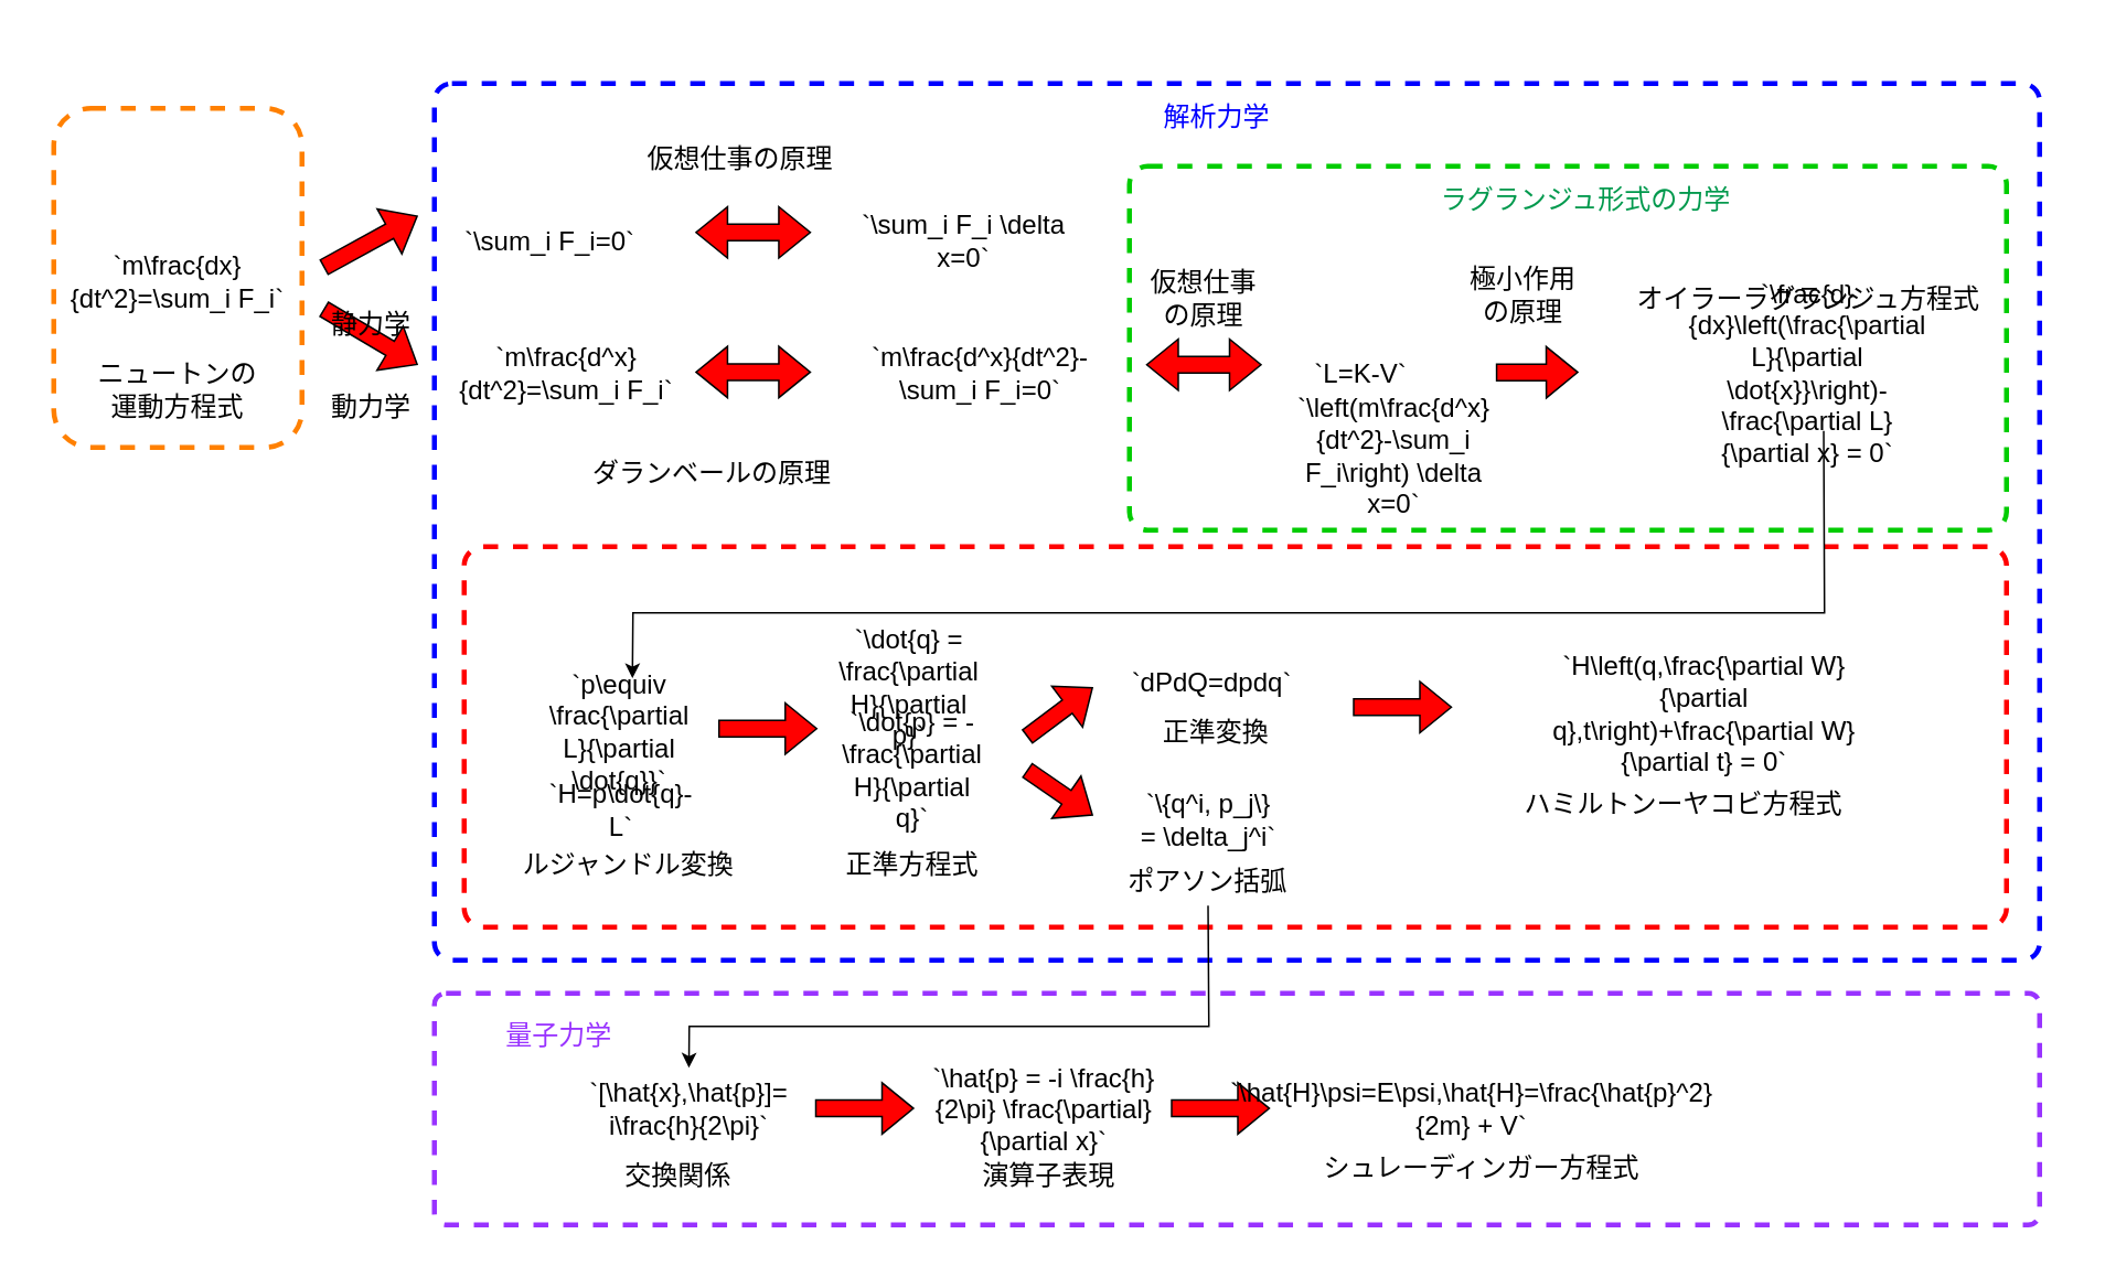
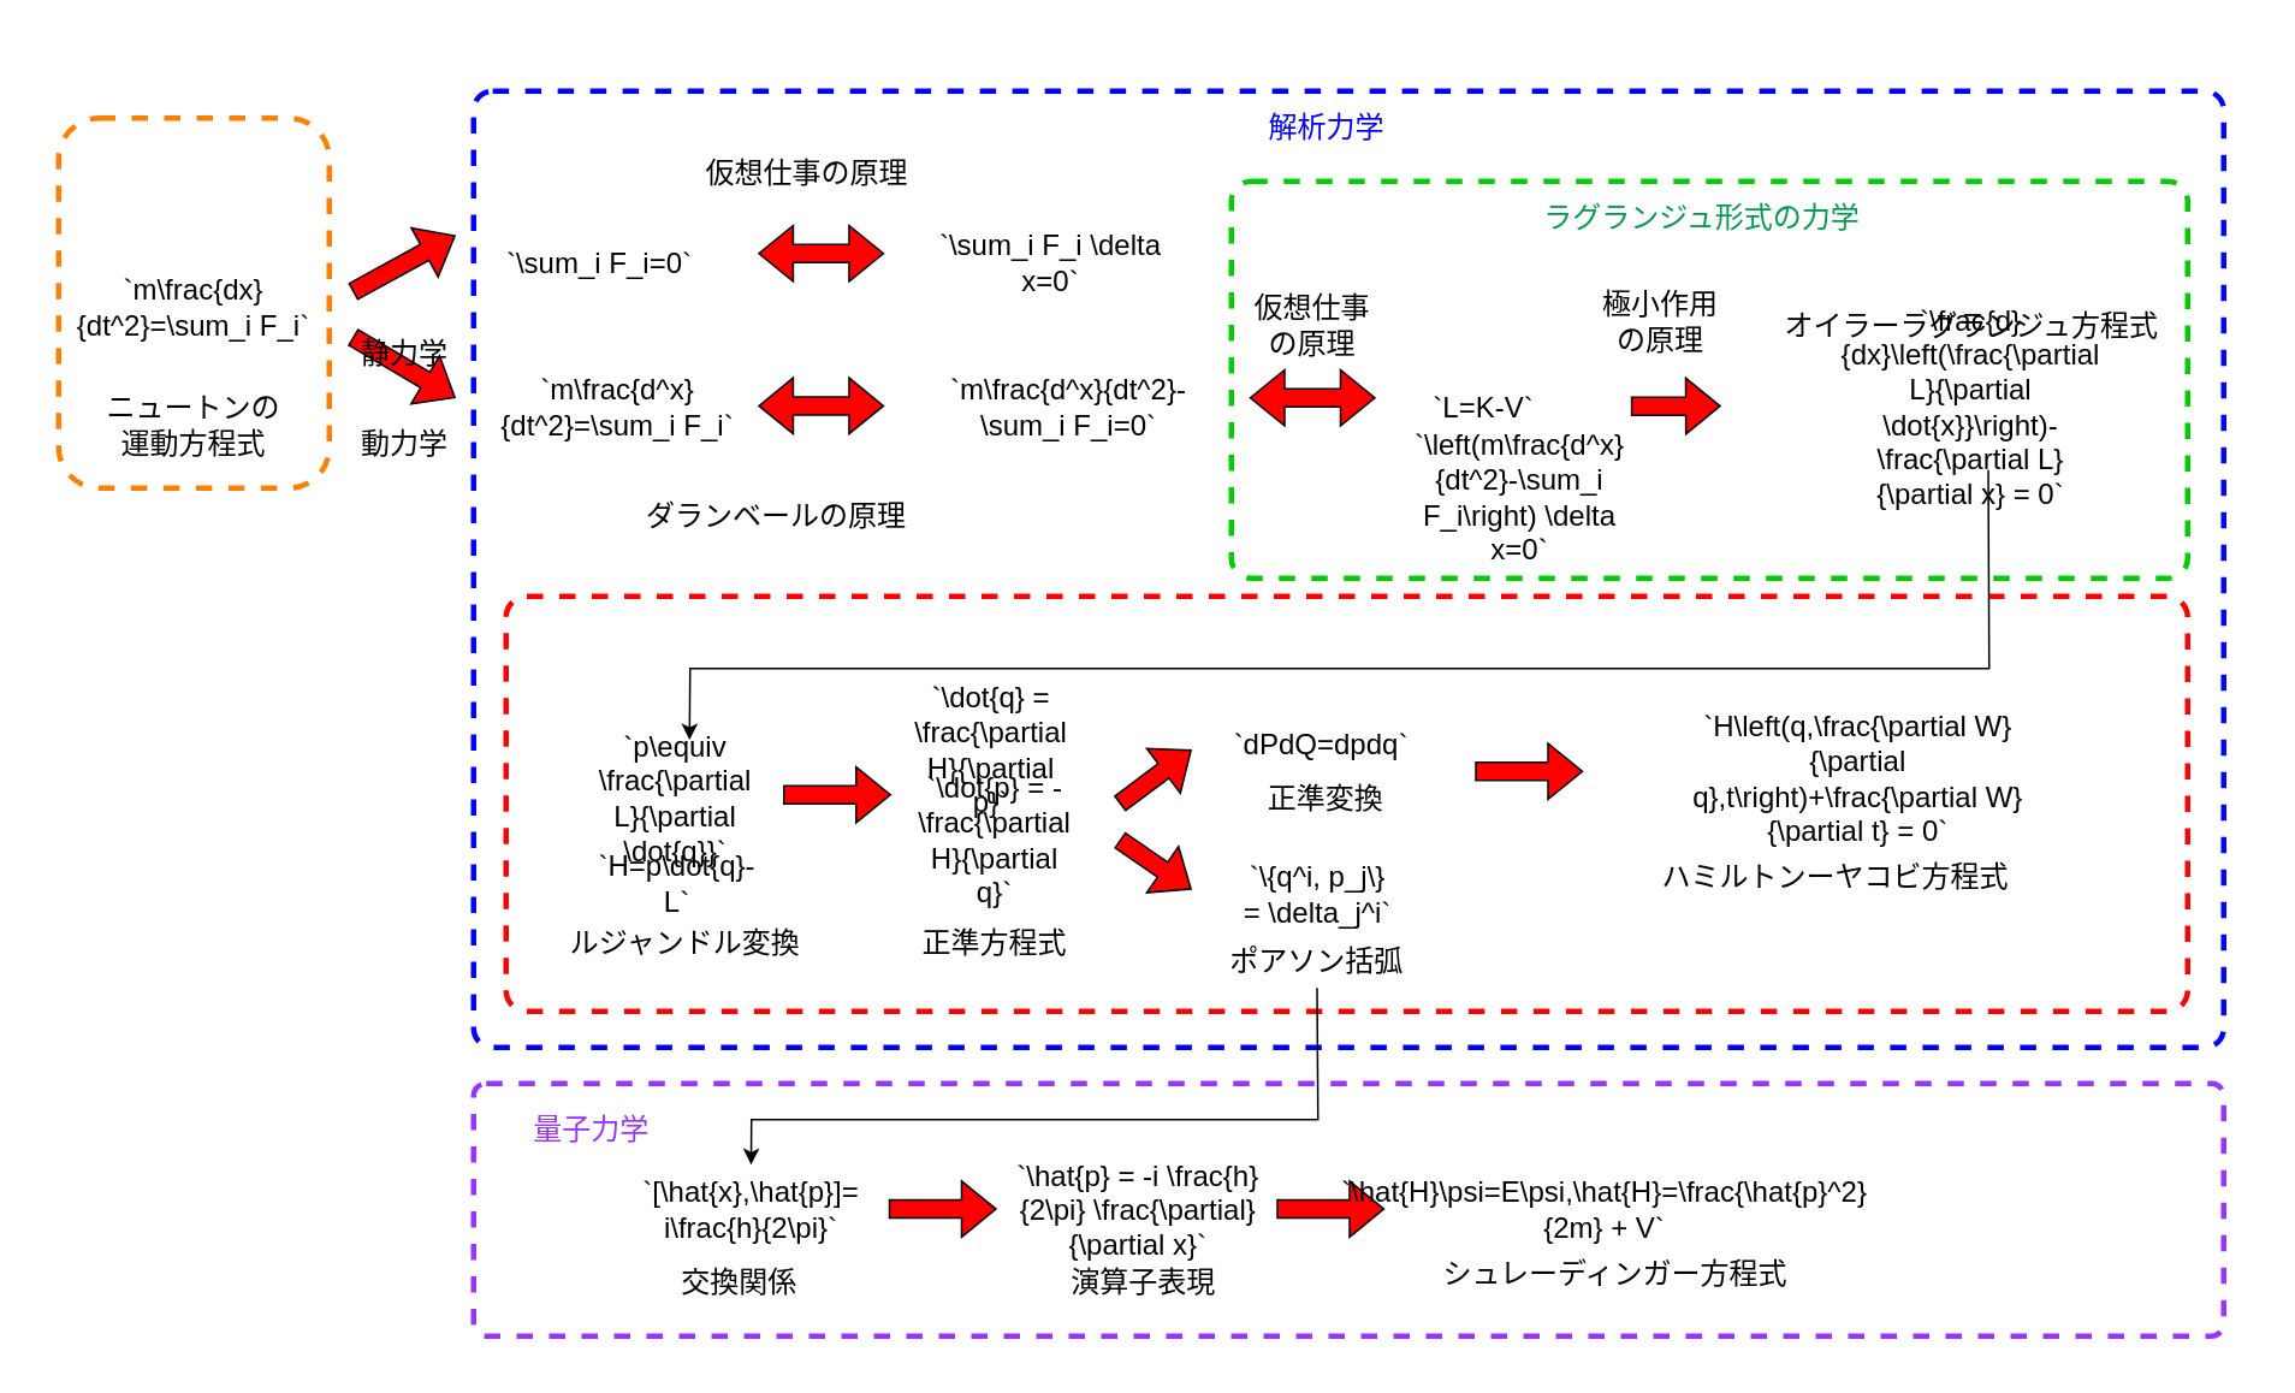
- <mxCell id="25" value="ラグランジュ形式の力学" style="text;html=1;align=center;verticalAlign=middle;whiteSpace=wrap;rounded=0;fontSize=16;fontColor=#00994D;" parent="1" vertex="1"><mxGeometry x="858" y="110" width="200" height="20" as="geometry" /></mxCell>
+ <mxCell id="25" value="ラグランジュ形式の力学" style="text;html=1;align=center;verticalAlign=middle;whiteSpace=wrap;rounded=0;fontSize=16;fontColor=#00994D;" parent="1" vertex="1"><mxGeometry x="843" y="110" width="200" height="20" as="geometry" /></mxCell>
- <mxCell id="49" value="量子力学" style="text;html=1;align=center;verticalAlign=middle;whiteSpace=wrap;rounded=0;fontSize=16;fontColor=#9933FF;" parent="1" vertex="1"><mxGeometry x="290" y="615" width="95" height="20" as="geometry" /></mxCell>
+ <mxCell id="49" value="量子力学" style="text;html=1;align=center;verticalAlign=middle;whiteSpace=wrap;rounded=0;fontSize=16;fontColor=#9933FF;" parent="1" vertex="1"><mxGeometry x="280" y="615" width="95" height="20" as="geometry" /></mxCell>
